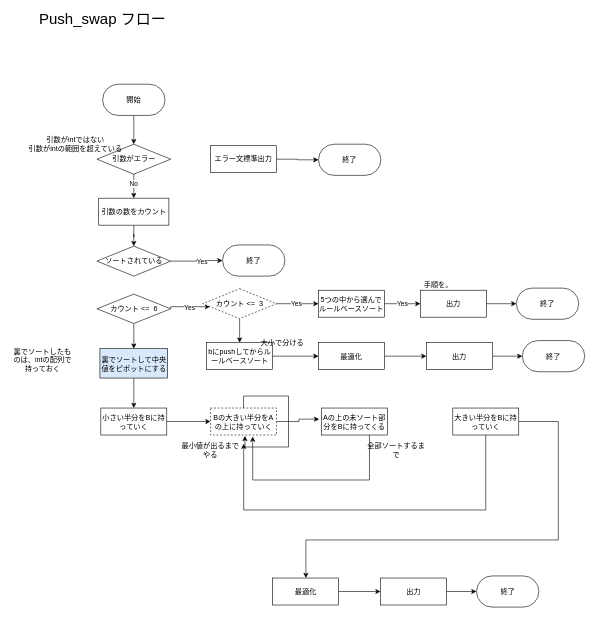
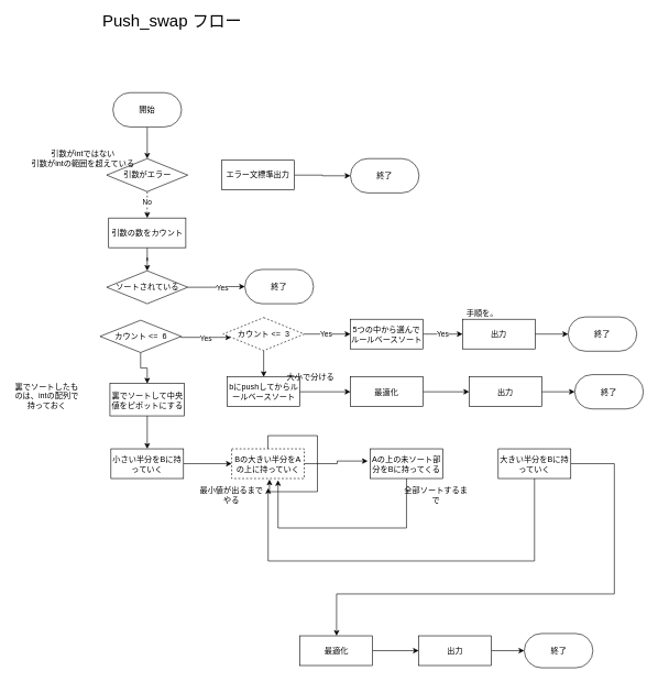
- <mxCell id="2" value="&lt;font style=&quot;font-size: 25px&quot;&gt;Push_swap フロー&lt;/font&gt;" style="text;html=1;strokeColor=none;fillColor=none;align=center;verticalAlign=middle;whiteSpace=wrap;rounded=0;strokeWidth=0;" parent="1" vertex="1"><mxGeometry x="40" y="20" width="260" height="20" as="geometry" /></mxCell>
+ <mxCell id="2" value="&lt;font style=&quot;font-size: 25px&quot;&gt;Push_swap フロー&lt;/font&gt;" style="text;html=1;strokeColor=none;fillColor=none;align=center;verticalAlign=middle;whiteSpace=wrap;rounded=0;strokeWidth=0;" parent="1" vertex="1"><mxGeometry x="130" y="20" width="260" height="20" as="geometry" /></mxCell>
- <mxCell id="10" value="エラー文標準出力" style="rounded=0;whiteSpace=wrap;html=1;" parent="1" vertex="1"><mxGeometry x="350" y="242.5" width="110" height="45" as="geometry" /></mxCell>
+ <mxCell id="10" value="エラー文標準出力" style="rounded=0;whiteSpace=wrap;html=1;" parent="1" vertex="1"><mxGeometry x="335" y="242.5" width="110" height="45" as="geometry" /></mxCell>
- <mxCell id="5" style="edgeStyle=orthogonalEdgeStyle;rounded=0;orthogonalLoop=1;jettySize=auto;html=1;entryX=0.5;entryY=0;entryDx=0;entryDy=0;" parent="1" source="7" target="12" edge="1"><mxGeometry relative="1" as="geometry" /></mxCell>
+ <mxCell id="5" style="edgeStyle=orthogonalEdgeStyle;rounded=0;orthogonalLoop=1;jettySize=auto;html=1;entryX=0.5;entryY=0;entryDx=0;entryDy=0;dashed=1;" parent="1" source="7" target="12" edge="1"><mxGeometry relative="1" as="geometry" /></mxCell>
- <mxCell id="16" value="カウント &amp;lt;=&amp;nbsp; 6" style="rhombus;whiteSpace=wrap;html=1;" parent="1" vertex="1"><mxGeometry x="160.5" y="490" width="123" height="49" as="geometry" /></mxCell>
+ <mxCell id="16" value="カウント &amp;lt;=&amp;nbsp; 6" style="rhombus;whiteSpace=wrap;html=1;" parent="1" vertex="1"><mxGeometry x="150.5" y="485" width="123" height="49" as="geometry" /></mxCell>
- <mxCell id="34" value="裏でソートして中央値をピポットにする" style="rounded=0;whiteSpace=wrap;html=1;fillColor=#dae8fc;" parent="1" vertex="1"><mxGeometry x="165.5" y="581" width="113" height="49" as="geometry" /></mxCell>
+ <mxCell id="34" value="裏でソートして中央値をピポットにする" style="rounded=0;whiteSpace=wrap;html=1;" parent="1" vertex="1"><mxGeometry x="165.5" y="581" width="113" height="49" as="geometry" /></mxCell>
- <mxCell id="52" value="Aの上の未ソート部分をBに持ってくる" style="rounded=0;whiteSpace=wrap;html=1;" parent="1" vertex="1"><mxGeometry x="535" y="680" width="110" height="45" as="geometry" /></mxCell>
+ <mxCell id="52" value="Aの上の未ソート部分をBに持ってくる" style="rounded=0;whiteSpace=wrap;html=1;" parent="1" vertex="1"><mxGeometry x="560" y="680" width="110" height="45" as="geometry" /></mxCell>
